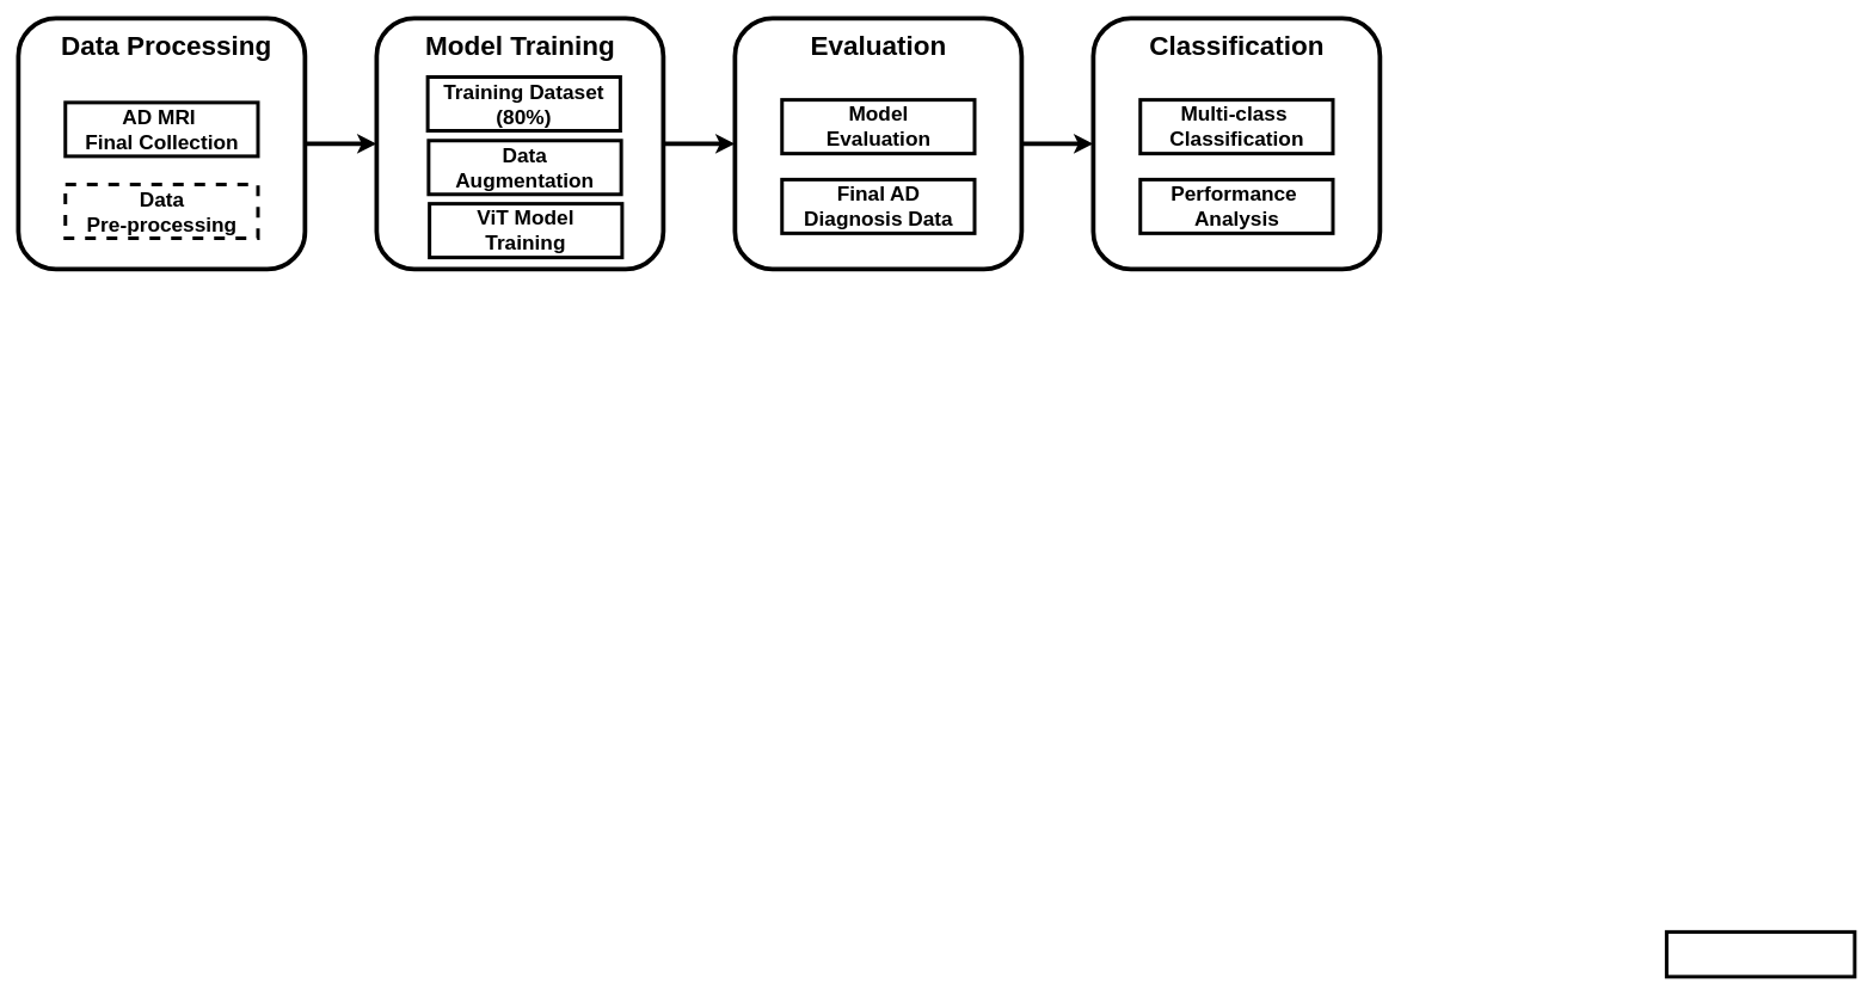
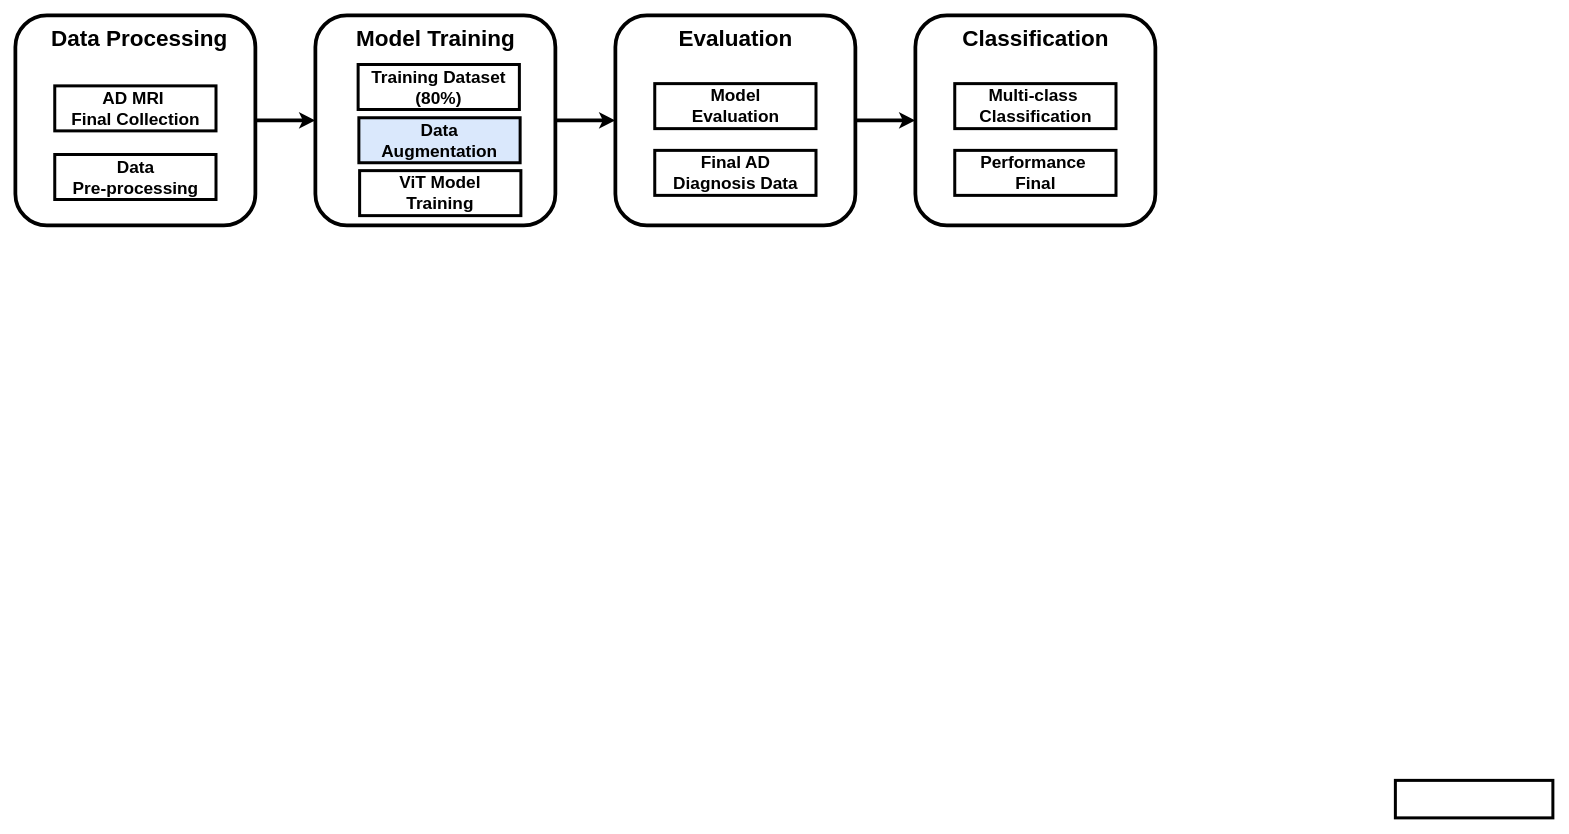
- <mxCell id="21" value="&lt;span style=&quot;font-size: 23px; text-wrap-mode: nowrap;&quot;&gt;&lt;b&gt;Data&lt;/b&gt;&lt;/span&gt;&lt;div&gt;&lt;span style=&quot;font-size: 23px; text-wrap-mode: nowrap;&quot;&gt;&lt;b&gt;Augmentation&lt;/b&gt;&lt;/span&gt;&lt;/div&gt;" style="html=1;dashed=0;whiteSpace=wrap;strokeWidth=4;" vertex="1" parent="1"><mxGeometry x="478" y="156.5" width="215" height="60" as="geometry" /></mxCell>
+ <mxCell id="21" value="&lt;span style=&quot;font-size: 23px; text-wrap-mode: nowrap;&quot;&gt;&lt;b&gt;Data&lt;/b&gt;&lt;/span&gt;&lt;div&gt;&lt;span style=&quot;font-size: 23px; text-wrap-mode: nowrap;&quot;&gt;&lt;b&gt;Augmentation&lt;/b&gt;&lt;/span&gt;&lt;/div&gt;" style="html=1;dashed=0;whiteSpace=wrap;strokeWidth=4;fillColor=#dae8fc;" vertex="1" parent="1"><mxGeometry x="478" y="156.5" width="215" height="60" as="geometry" /></mxCell>
- <mxCell id="19" value="&lt;span style=&quot;font-size: 23px; text-wrap-mode: nowrap;&quot;&gt;&lt;b&gt;Performance&amp;nbsp;&lt;/b&gt;&lt;/span&gt;&lt;div&gt;&lt;span style=&quot;font-size: 23px; text-wrap-mode: nowrap;&quot;&gt;&lt;b&gt;Analysis&lt;/b&gt;&lt;/span&gt;&lt;/div&gt;" style="html=1;dashed=0;whiteSpace=wrap;strokeWidth=4;" vertex="1" parent="1"><mxGeometry x="1272.5" y="200" width="215" height="60" as="geometry" /></mxCell>
+ <mxCell id="19" value="&lt;span style=&quot;font-size: 23px; text-wrap-mode: nowrap;&quot;&gt;&lt;b&gt;Performance&amp;nbsp;&lt;/b&gt;&lt;/span&gt;&lt;div&gt;&lt;span style=&quot;font-size: 23px; text-wrap-mode: nowrap;&quot;&gt;&lt;b&gt;Final&lt;/b&gt;&lt;/span&gt;&lt;/div&gt;" style="html=1;dashed=0;whiteSpace=wrap;strokeWidth=4;" vertex="1" parent="1"><mxGeometry x="1272.5" y="200" width="215" height="60" as="geometry" /></mxCell>
- <mxCell id="15" value="&lt;span style=&quot;font-size: 23px; text-wrap-mode: nowrap;&quot;&gt;&lt;b&gt;Data&lt;/b&gt;&lt;/span&gt;&lt;div&gt;&lt;span style=&quot;font-size: 23px; text-wrap-mode: nowrap;&quot;&gt;&lt;b&gt;Pre-processing&lt;/b&gt;&lt;/span&gt;&lt;/div&gt;" style="html=1;dashed=1;whiteSpace=wrap;strokeWidth=4;" vertex="1" parent="1"><mxGeometry x="72.5" y="205.5" width="215" height="60" as="geometry" /></mxCell>
+ <mxCell id="15" value="&lt;span style=&quot;font-size: 23px; text-wrap-mode: nowrap;&quot;&gt;&lt;b&gt;Data&lt;/b&gt;&lt;/span&gt;&lt;div&gt;&lt;span style=&quot;font-size: 23px; text-wrap-mode: nowrap;&quot;&gt;&lt;b&gt;Pre-processing&lt;/b&gt;&lt;/span&gt;&lt;/div&gt;" style="html=1;dashed=0;whiteSpace=wrap;strokeWidth=4;" vertex="1" parent="1"><mxGeometry x="72.5" y="205.5" width="215" height="60" as="geometry" /></mxCell>
